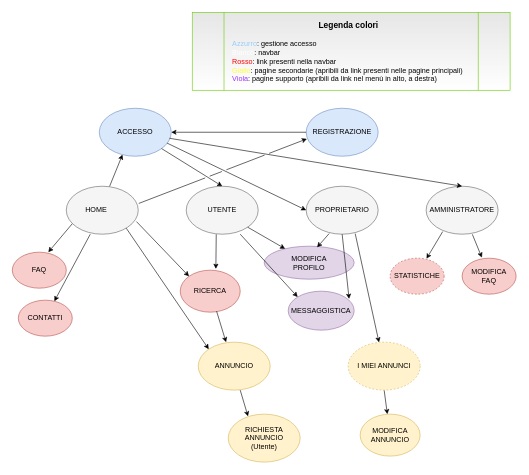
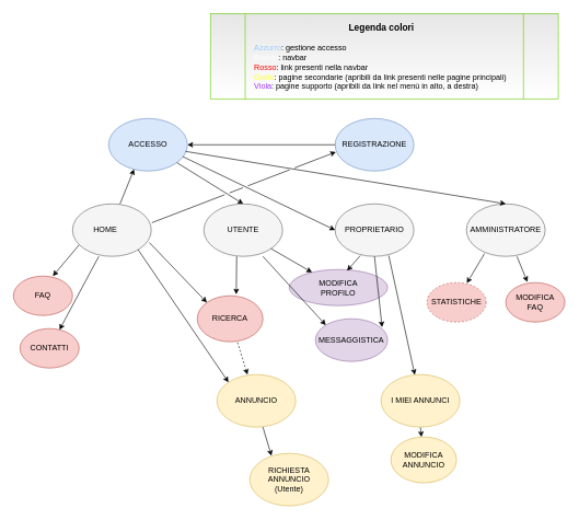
- <mxCell id="25" value="" style="endArrow=none;startArrow=classic;html=1;rounded=0;endFill=0;entryX=0.606;entryY=0.977;entryDx=0;entryDy=0;entryPerimeter=0;exitX=0.387;exitY=0.002;exitDx=0;exitDy=0;exitPerimeter=0;" parent="1" source="13" target="23" edge="1"><mxGeometry width="50" height="50" relative="1" as="geometry"><mxPoint x="361" y="580" as="sourcePoint" /><mxPoint x="370.04" y="400.16" as="targetPoint" /></mxGeometry></mxCell>
+ <mxCell id="25" value="" style="endArrow=none;startArrow=classic;html=1;rounded=0;endFill=0;entryX=0.606;entryY=0.977;entryDx=0;entryDy=0;entryPerimeter=0;exitX=0.387;exitY=0.002;exitDx=0;exitDy=0;exitPerimeter=0;dashed=1;" parent="1" source="13" target="23" edge="1"><mxGeometry width="50" height="50" relative="1" as="geometry"><mxPoint x="361" y="580" as="sourcePoint" /><mxPoint x="370.04" y="400.16" as="targetPoint" /></mxGeometry></mxCell>
- <mxCell id="29" value="I MIEI ANNUNCI" style="ellipse;whiteSpace=wrap;html=1;dashed=1;fillColor=#fff2cc;strokeColor=#d6b656;" parent="1" vertex="1"><mxGeometry x="580" y="570" width="120" height="80" as="geometry" /></mxCell>
+ <mxCell id="29" value="I MIEI ANNUNCI" style="ellipse;whiteSpace=wrap;html=1;dashed=0;fillColor=#fff2cc;strokeColor=#d6b656;" parent="1" vertex="1"><mxGeometry x="580" y="570" width="120" height="80" as="geometry" /></mxCell>
- <mxCell id="22" value="&lt;div&gt;MODIFICA&lt;/div&gt;&lt;div&gt;ANNUNCIO&lt;/div&gt;" style="ellipse;whiteSpace=wrap;html=1;fillColor=#fff2cc;strokeColor=#d6b656;" parent="1" vertex="1"><mxGeometry x="600" y="690" width="100" height="70" as="geometry" /></mxCell>
+ <mxCell id="22" value="&lt;div&gt;MODIFICA&lt;/div&gt;&lt;div&gt;ANNUNCIO&lt;/div&gt;" style="ellipse;whiteSpace=wrap;html=1;fillColor=#fff2cc;strokeColor=#d6b656;" parent="1" vertex="1"><mxGeometry x="595" y="665" width="100" height="70" as="geometry" /></mxCell>
